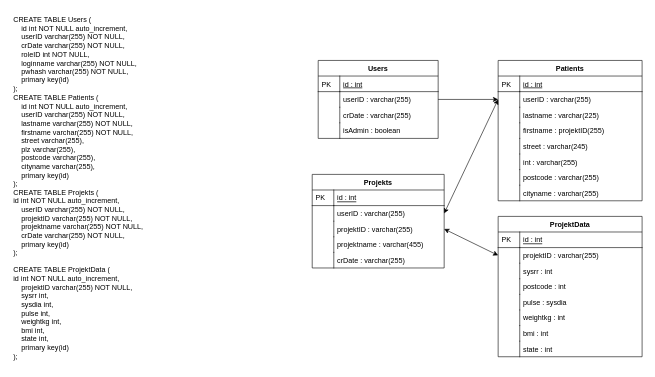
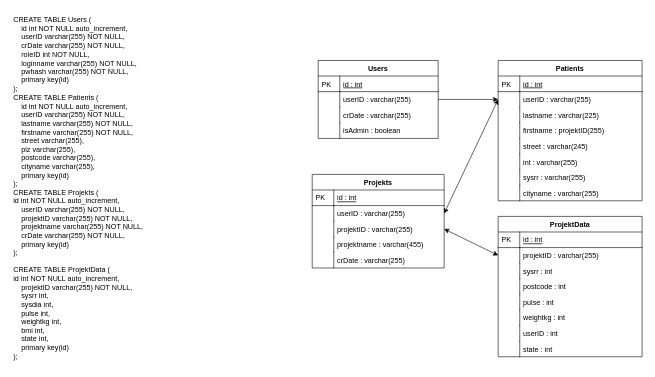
- <mxCell id="24" value="postcode : varchar(255)" style="shape=partialRectangle;top=0;left=0;right=0;bottom=0;align=left;verticalAlign=top;fillColor=none;spacingLeft=40;spacingRight=4;overflow=hidden;rotatable=0;points=[[0,0.5],[1,0.5]];portConstraint=eastwest;dropTarget=0;rounded=0;shadow=0;strokeWidth=1;" vertex="1" parent="11"><mxGeometry y="182" width="240" height="26" as="geometry" /></mxCell>
+ <mxCell id="24" value="sysrr : varchar(255)" style="shape=partialRectangle;top=0;left=0;right=0;bottom=0;align=left;verticalAlign=top;fillColor=none;spacingLeft=40;spacingRight=4;overflow=hidden;rotatable=0;points=[[0,0.5],[1,0.5]];portConstraint=eastwest;dropTarget=0;rounded=0;shadow=0;strokeWidth=1;" vertex="1" parent="11"><mxGeometry y="182" width="240" height="26" as="geometry" /></mxCell>
- <mxCell id="48" value="pulse : sysdia" style="shape=partialRectangle;top=0;left=0;right=0;bottom=0;align=left;verticalAlign=top;fillColor=none;spacingLeft=40;spacingRight=4;overflow=hidden;rotatable=0;points=[[0,0.5],[1,0.5]];portConstraint=eastwest;dropTarget=0;rounded=0;shadow=0;strokeWidth=1;" vertex="1" parent="39"><mxGeometry y="130" width="240" height="26" as="geometry" /></mxCell>
+ <mxCell id="48" value="pulse : int" style="shape=partialRectangle;top=0;left=0;right=0;bottom=0;align=left;verticalAlign=top;fillColor=none;spacingLeft=40;spacingRight=4;overflow=hidden;rotatable=0;points=[[0,0.5],[1,0.5]];portConstraint=eastwest;dropTarget=0;rounded=0;shadow=0;strokeWidth=1;" vertex="1" parent="39"><mxGeometry y="130" width="240" height="26" as="geometry" /></mxCell>
- <mxCell id="52" value="bmi : int" style="shape=partialRectangle;top=0;left=0;right=0;bottom=0;align=left;verticalAlign=top;fillColor=none;spacingLeft=40;spacingRight=4;overflow=hidden;rotatable=0;points=[[0,0.5],[1,0.5]];portConstraint=eastwest;dropTarget=0;rounded=0;shadow=0;strokeWidth=1;" vertex="1" parent="39"><mxGeometry y="182" width="240" height="26" as="geometry" /></mxCell>
+ <mxCell id="52" value="userID : int" style="shape=partialRectangle;top=0;left=0;right=0;bottom=0;align=left;verticalAlign=top;fillColor=none;spacingLeft=40;spacingRight=4;overflow=hidden;rotatable=0;points=[[0,0.5],[1,0.5]];portConstraint=eastwest;dropTarget=0;rounded=0;shadow=0;strokeWidth=1;" vertex="1" parent="39"><mxGeometry y="182" width="240" height="26" as="geometry" /></mxCell>
